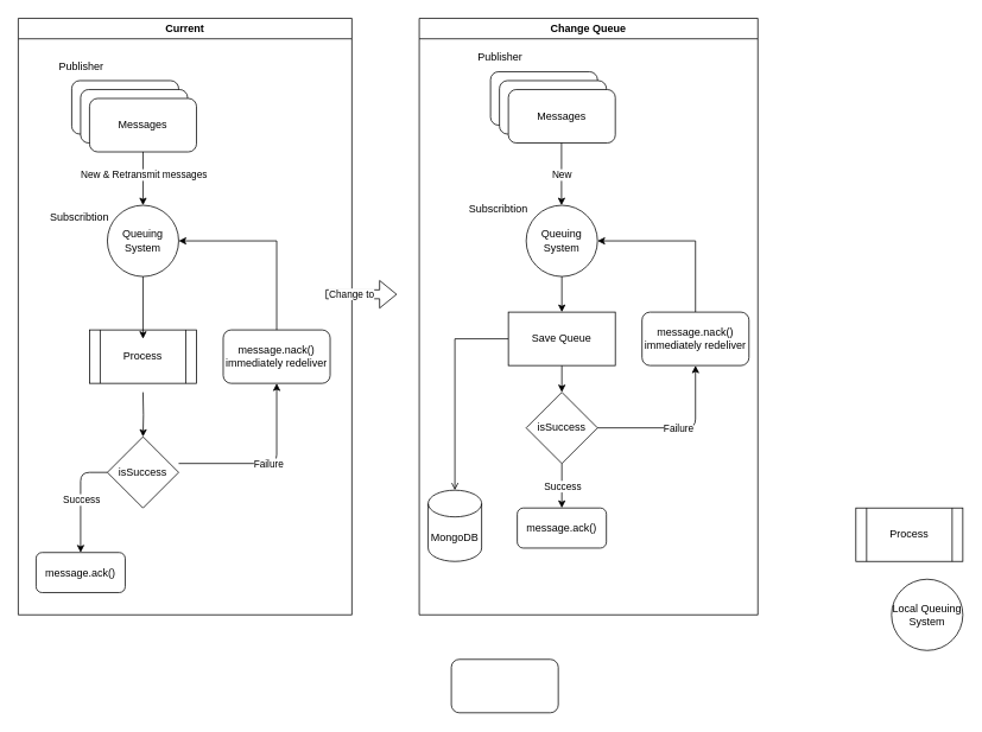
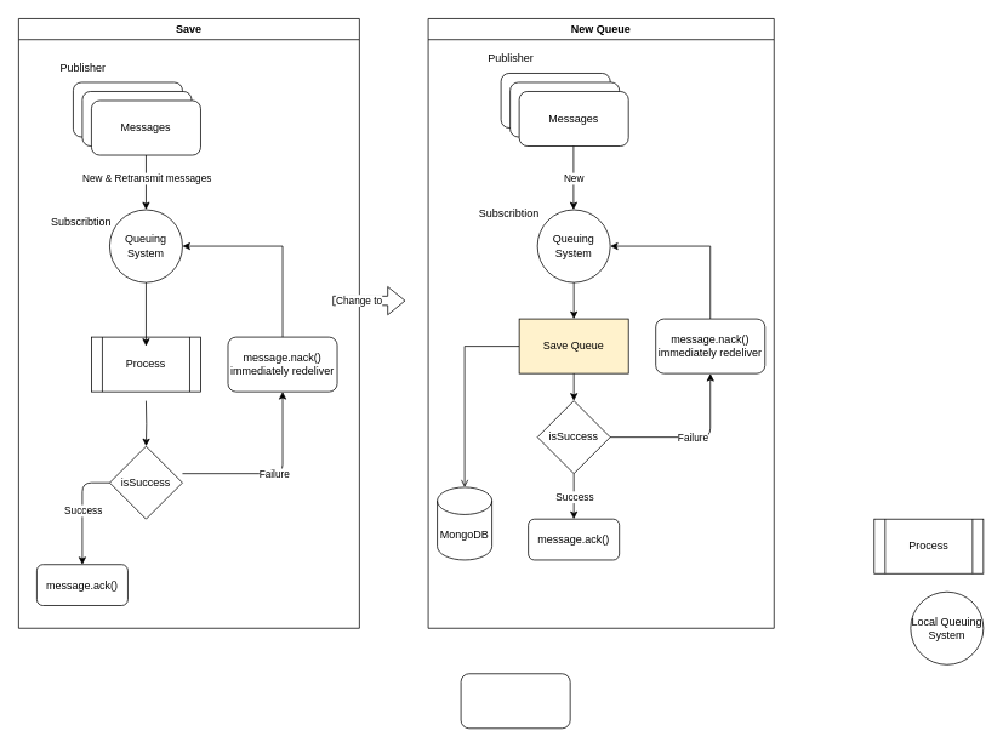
- <mxCell id="2" value="Current" style="swimlane;direction=east;" parent="1" vertex="1"><mxGeometry y="20" width="374.41" height="670" as="geometry" x="20"><mxRectangle y="50" width="130" height="23" as="alternateBounds" /></mxGeometry></mxCell>
+ <mxCell id="2" value="Save" style="swimlane;direction=east;" parent="1" vertex="1"><mxGeometry y="20" width="374.41" height="670" as="geometry" x="20"><mxRectangle y="50" width="130" height="23" as="alternateBounds" /></mxGeometry></mxCell>
- <mxCell id="47" value="Change Queue" style="swimlane;" vertex="1" parent="1"><mxGeometry x="470" y="20" width="380" height="670" as="geometry" /></mxCell>
+ <mxCell id="47" value="New Queue" style="swimlane;" vertex="1" parent="1"><mxGeometry x="470" y="20" width="380" height="670" as="geometry" /></mxCell>
- <mxCell id="33" value="Save Queue" style="rounded=0;whiteSpace=wrap;html=1;" parent="1" vertex="1"><mxGeometry x="570" y="350" width="120" height="60" as="geometry" /></mxCell>
+ <mxCell id="33" value="Save Queue" style="rounded=0;whiteSpace=wrap;html=1;fillColor=#fff2cc;" parent="1" vertex="1"><mxGeometry x="570" y="350" width="120" height="60" as="geometry" /></mxCell>
- <mxCell id="34" value="MongoDB" style="shape=cylinder3;whiteSpace=wrap;html=1;boundedLbl=1;backgroundOutline=1;size=15;" parent="1" vertex="1"><mxGeometry x="480" y="550" width="60" height="80" as="geometry" /></mxCell>
+ <mxCell id="34" value="MongoDB" style="shape=cylinder3;whiteSpace=wrap;html=1;boundedLbl=1;backgroundOutline=1;size=15;" parent="1" vertex="1"><mxGeometry x="480" y="535" width="60" height="80" as="geometry" /></mxCell>
